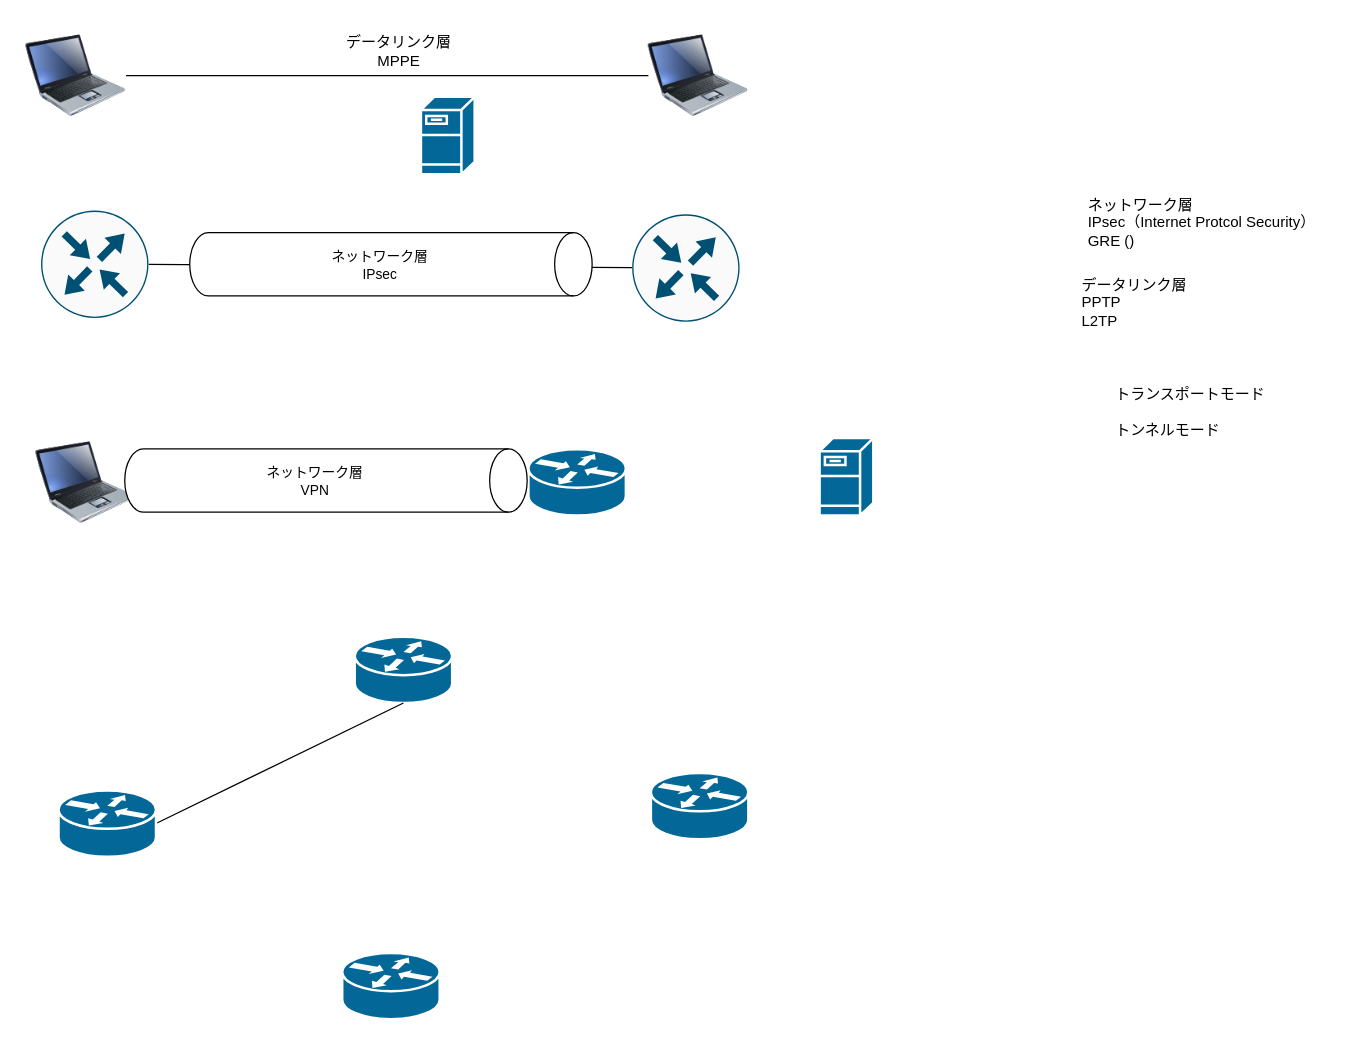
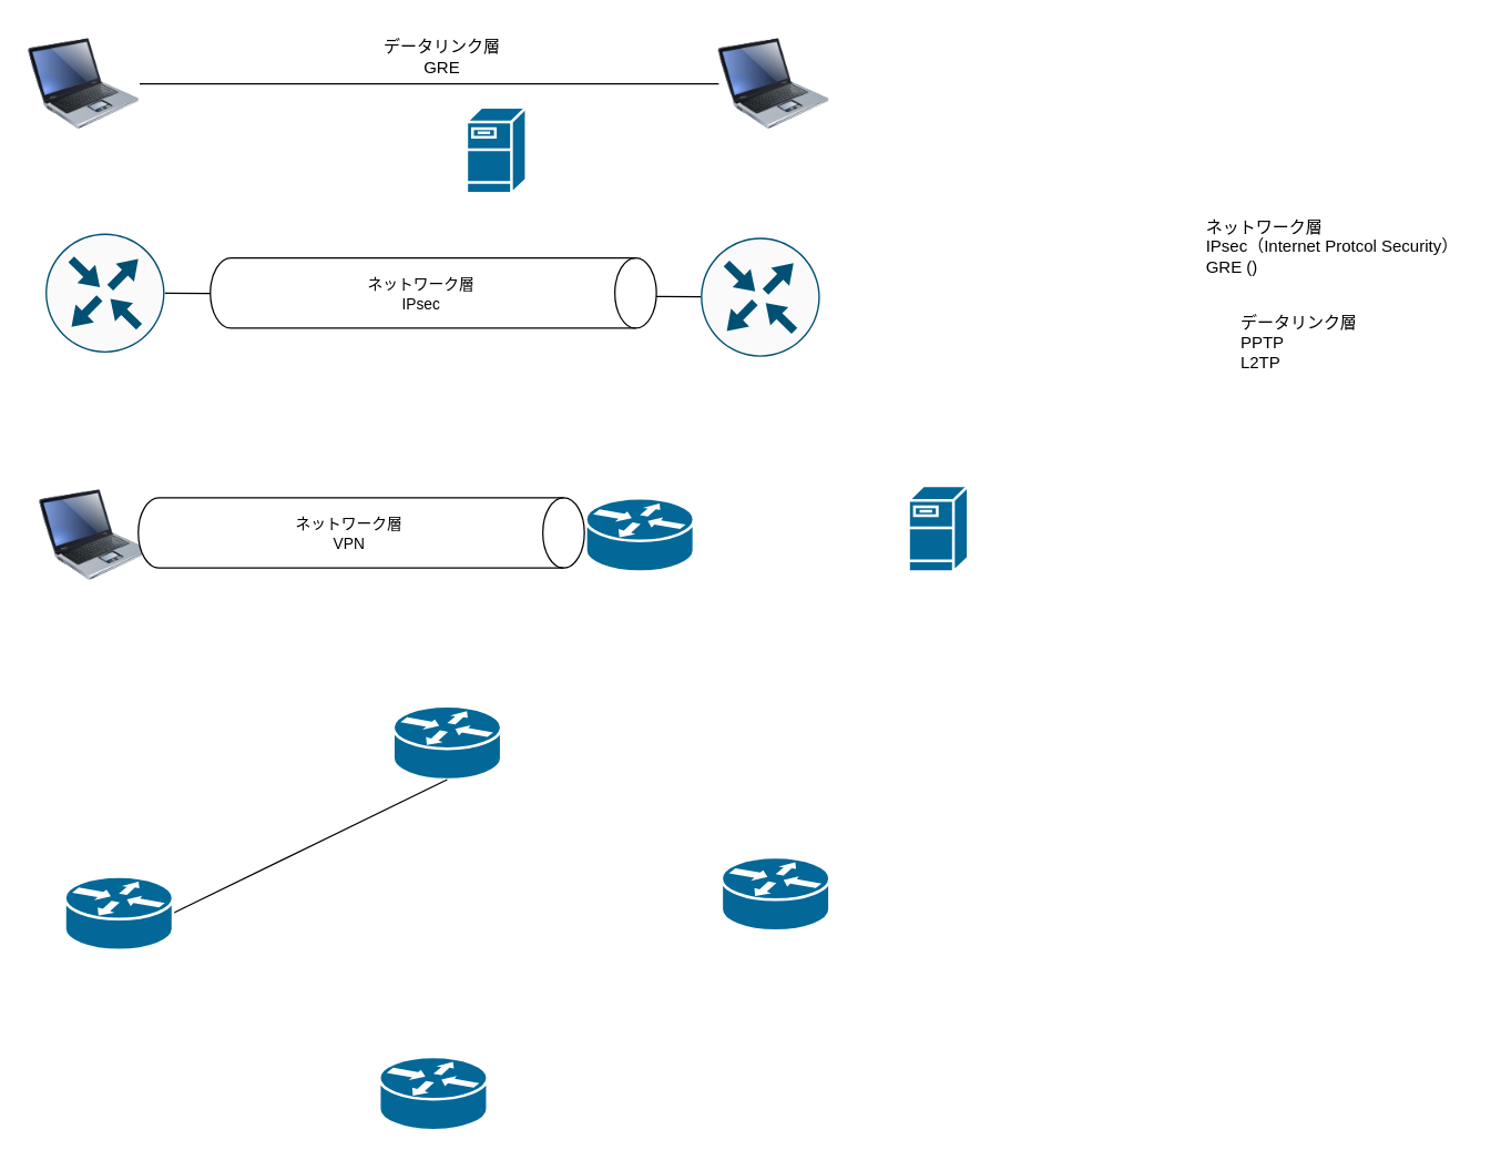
- <mxCell id="11" value="データリンク層&lt;br&gt;MPPE" style="text;html=1;align=center;verticalAlign=middle;resizable=0;points=[];autosize=1;strokeColor=none;fillColor=none;" parent="1" vertex="1"><mxGeometry x="267" y="20" width="102" height="41" as="geometry" /></mxCell>
+ <mxCell id="11" value="データリンク層&lt;br&gt;GRE" style="text;html=1;align=center;verticalAlign=middle;resizable=0;points=[];autosize=1;strokeColor=none;fillColor=none;" parent="1" vertex="1"><mxGeometry x="267" y="20" width="102" height="41" as="geometry" /></mxCell>
- <mxCell id="9" value="データリンク層&lt;br&gt;PPTP&lt;br&gt;L2TP" style="text;html=1;align=left;verticalAlign=middle;resizable=0;points=[];autosize=1;strokeColor=none;fillColor=none;" parent="1" vertex="1"><mxGeometry x="863" y="214" width="102" height="55" as="geometry" /></mxCell>
+ <mxCell id="9" value="データリンク層&lt;br&gt;PPTP&lt;br&gt;L2TP" style="text;html=1;align=left;verticalAlign=middle;resizable=0;points=[];autosize=1;strokeColor=none;fillColor=none;" parent="1" vertex="1"><mxGeometry x="893" y="219" width="102" height="55" as="geometry" /></mxCell>
- <mxCell id="8" value="トランスポートモード&lt;br&gt;&lt;br&gt;トンネルモード&lt;br&gt;" style="text;html=1;align=left;verticalAlign=middle;resizable=0;points=[];autosize=1;strokeColor=none;fillColor=none;" parent="1" vertex="1"><mxGeometry x="890" y="301" width="138" height="55" as="geometry" /></mxCell>
